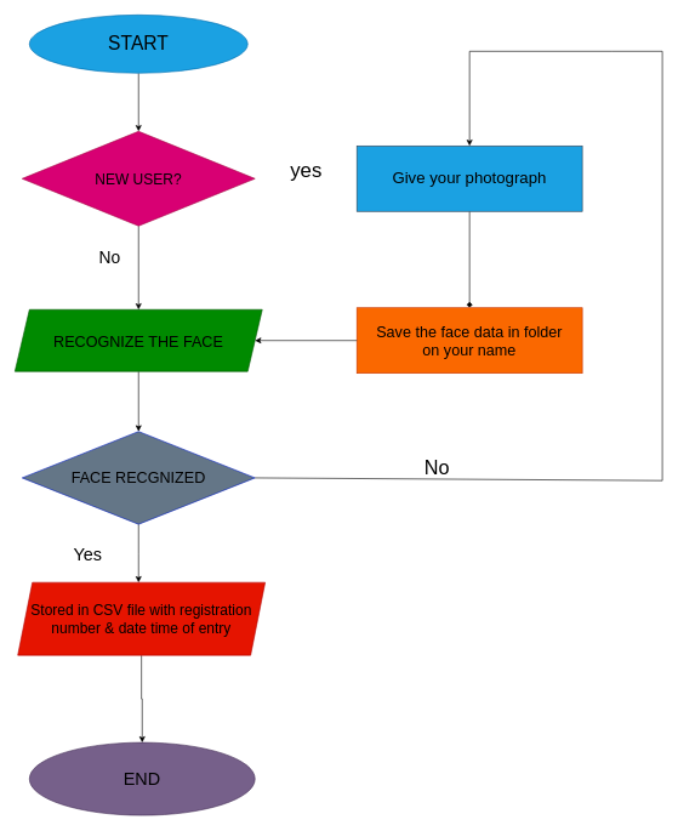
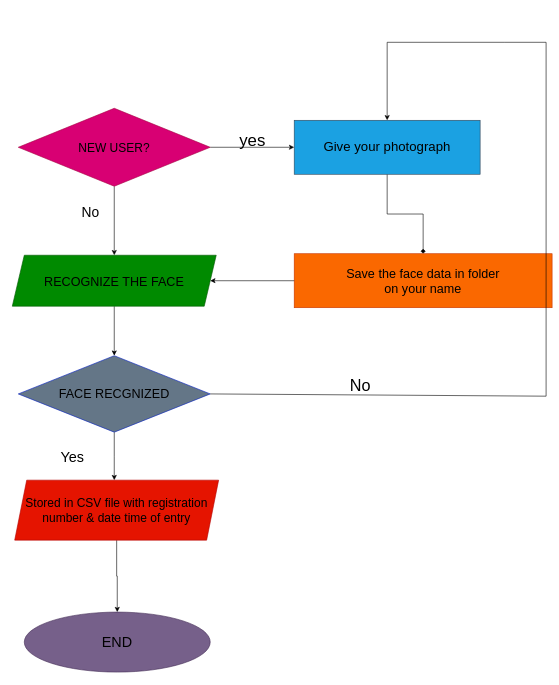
- <mxCell id="3" value="&lt;font style=&quot;font-size: 26px; color: light-dark(rgb(0, 0, 0), rgb(0, 0, 0));&quot;&gt;START&lt;/font&gt;" style="ellipse;whiteSpace=wrap;html=1;fillColor=#1ba1e2;fontColor=#ffffff;strokeColor=#006EAF;" vertex="1" parent="1"><mxGeometry x="40" y="20" width="300" height="80" as="geometry" /></mxCell>
- <mxCell id="2" value="" style="edgeStyle=orthogonalEdgeStyle;rounded=0;orthogonalLoop=1;jettySize=auto;html=1;" edge="1" parent="1" source="3" target="6"><mxGeometry relative="1" as="geometry" /></mxCell>
+ <mxCell id="5" value="" style="edgeStyle=orthogonalEdgeStyle;rounded=0;orthogonalLoop=1;jettySize=auto;html=1;" edge="1" parent="1" source="6" target="15"><mxGeometry relative="1" as="geometry" /></mxCell>
- <mxCell id="16" value="&lt;font style=&quot;font-size: 21px; color: light-dark(rgb(0, 0, 0), rgb(0, 0, 0));&quot;&gt;Save the face data in folder&lt;/font&gt;&lt;div&gt;&lt;font style=&quot;font-size: 21px; color: light-dark(rgb(0, 0, 0), rgb(0, 0, 0));&quot;&gt;on your name&lt;/font&gt;&lt;/div&gt;" style="whiteSpace=wrap;html=1;fillColor=#fa6800;strokeColor=#C73500;fontColor=#000000;" vertex="1" parent="1"><mxGeometry x="490" y="422.5" width="310" height="90" as="geometry" /></mxCell>
+ <mxCell id="16" value="&lt;font style=&quot;font-size: 21px; color: light-dark(rgb(0, 0, 0), rgb(0, 0, 0));&quot;&gt;Save the face data in folder&lt;/font&gt;&lt;div&gt;&lt;font style=&quot;font-size: 21px; color: light-dark(rgb(0, 0, 0), rgb(0, 0, 0));&quot;&gt;on your name&lt;/font&gt;&lt;/div&gt;" style="whiteSpace=wrap;html=1;fillColor=#fa6800;strokeColor=#C73500;fontColor=#000000;" vertex="1" parent="1"><mxGeometry x="490" y="422.5" width="430" height="90" as="geometry" /></mxCell>
